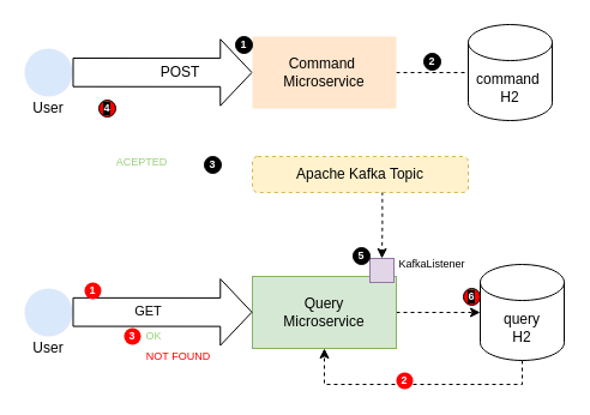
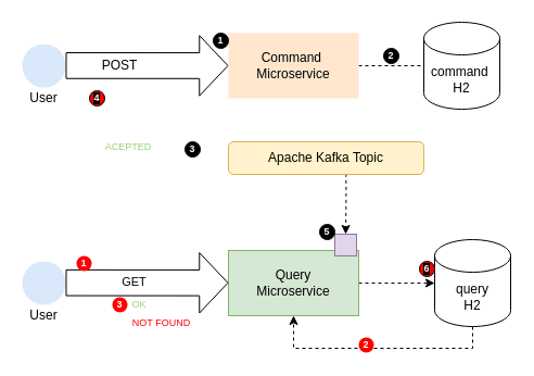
- <mxCell id="4" value="POST" style="text;html=1;strokeColor=none;fillColor=none;align=center;verticalAlign=middle;whiteSpace=wrap;rounded=0;" parent="1" vertex="1"><mxGeometry x="130" y="50" width="40" height="20" as="geometry" /></mxCell>
+ <mxCell id="4" value="POST" style="text;html=1;strokeColor=none;fillColor=none;align=center;verticalAlign=middle;whiteSpace=wrap;rounded=0;" parent="1" vertex="1"><mxGeometry x="90" y="50" width="40" height="20" as="geometry" /></mxCell>
- <mxCell id="10" value="Apache Kafka Topic" style="rounded=1;whiteSpace=wrap;html=1;fillColor=#fff2cc;strokeColor=#d6b656;dashed=1;" parent="1" vertex="1"><mxGeometry x="210" y="130" width="180" height="30" as="geometry" /></mxCell>
+ <mxCell id="10" value="Apache Kafka Topic" style="rounded=1;whiteSpace=wrap;html=1;fillColor=#fff2cc;strokeColor=#d6b656;" parent="1" vertex="1"><mxGeometry x="210" y="130" width="180" height="30" as="geometry" /></mxCell>
- <mxCell id="15" value="KafkaListener" style="text;html=1;strokeColor=none;fillColor=none;align=center;verticalAlign=middle;whiteSpace=wrap;rounded=0;fontSize=9;" parent="1" vertex="1"><mxGeometry x="340" y="210" width="40" height="20" as="geometry" /></mxCell>
